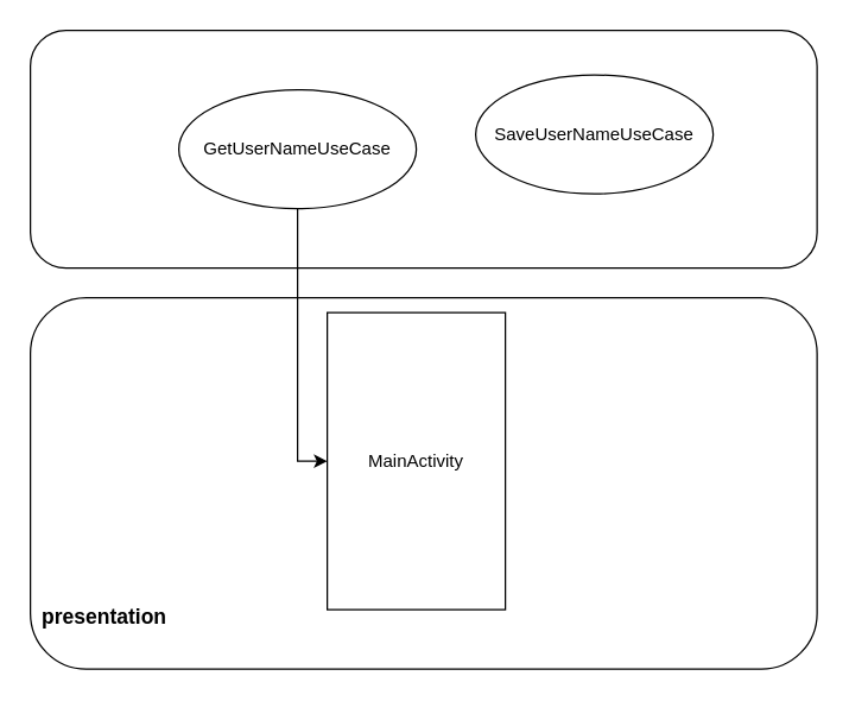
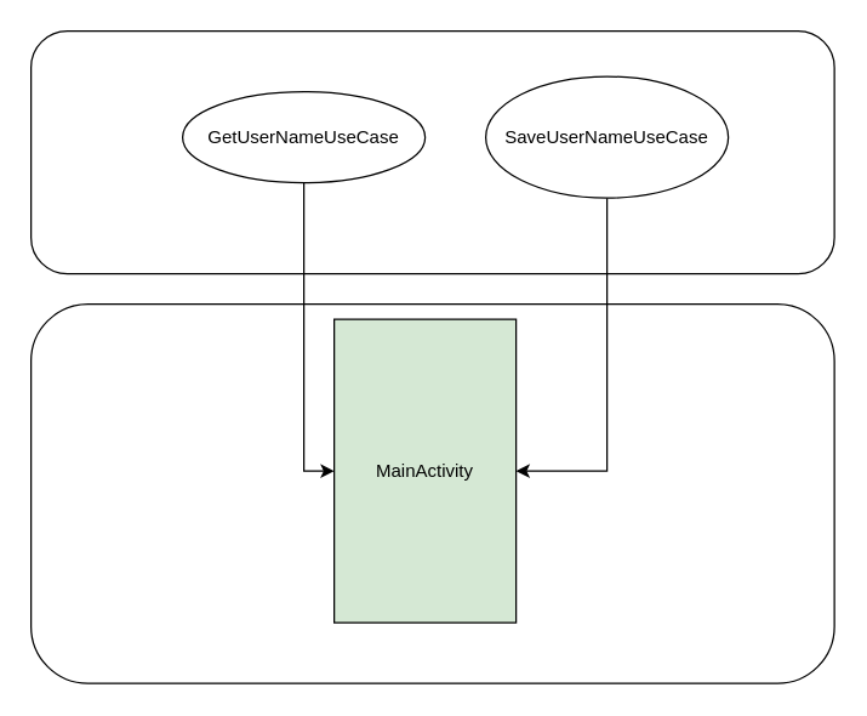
- <mxCell id="5" value="GetUserNameUseCase" style="ellipse;whiteSpace=wrap;html=1;" vertex="1" parent="1"><mxGeometry x="120" y="60" width="160" height="80" as="geometry" /></mxCell>
+ <mxCell id="5" value="GetUserNameUseCase" style="ellipse;whiteSpace=wrap;html=1;" vertex="1" parent="1"><mxGeometry x="120" y="60" width="160" height="60" as="geometry" /></mxCell>
+ <mxCell id="6" style="edgeStyle=orthogonalEdgeStyle;rounded=0;orthogonalLoop=1;jettySize=auto;html=1;exitX=0.5;exitY=1;exitDx=0;exitDy=0;entryX=1;entryY=0.5;entryDx=0;entryDy=0;fontSize=14;" edge="1" parent="1" source="7" target="8"><mxGeometry relative="1" as="geometry" /></mxCell>
- <mxCell id="8" value="MainActivity" style="rounded=0;whiteSpace=wrap;html=1;" vertex="1" parent="1"><mxGeometry x="220" y="210" width="120" height="200" as="geometry" /></mxCell>
+ <mxCell id="8" value="MainActivity" style="rounded=0;whiteSpace=wrap;html=1;fillColor=#d5e8d4;" vertex="1" parent="1"><mxGeometry x="220" y="210" width="120" height="200" as="geometry" /></mxCell>
- <mxCell id="9" value="presentation" style="text;html=1;strokeColor=none;fillColor=none;align=center;verticalAlign=middle;whiteSpace=wrap;rounded=0;fontStyle=1;fontSize=14;" vertex="1" parent="1"><mxGeometry x="40" y="400" width="60" height="30" as="geometry" /></mxCell>
